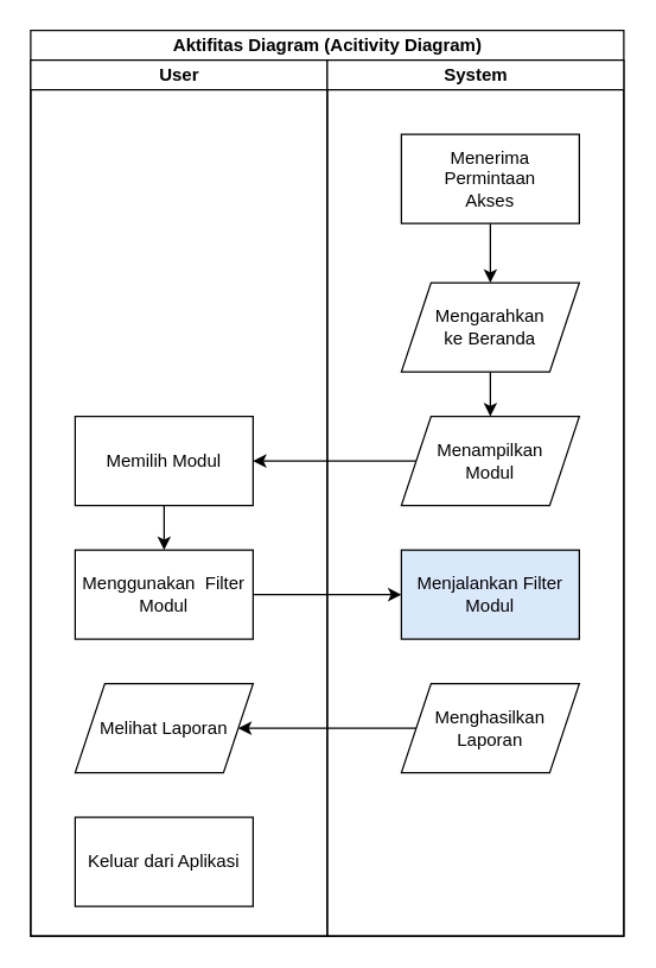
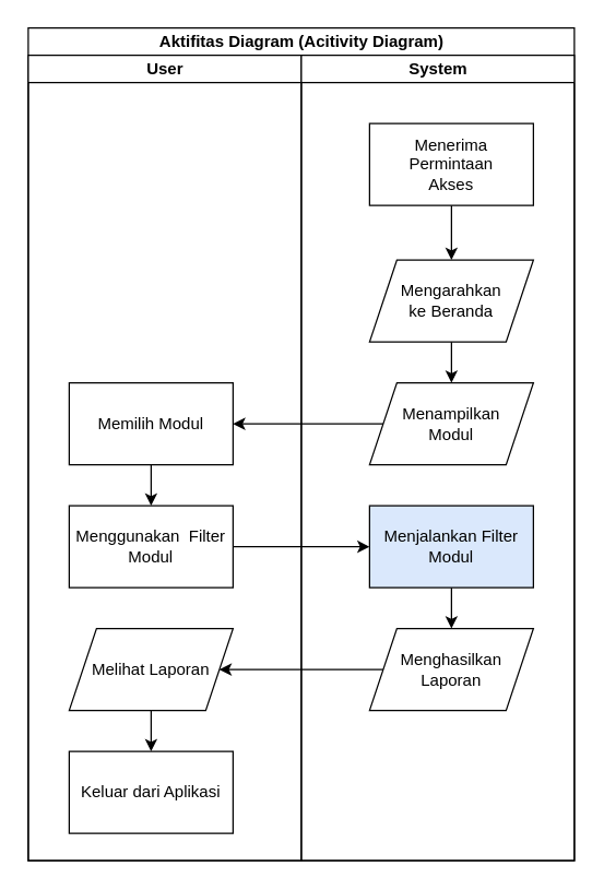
+ <mxCell id="19" style="edgeStyle=orthogonalEdgeStyle;rounded=0;orthogonalLoop=1;jettySize=auto;html=1;" edge="1" parent="1" source="11" target="18"><mxGeometry relative="1" as="geometry"><mxPoint x="330" y="490" as="targetPoint" /></mxGeometry></mxCell>
+ <mxCell id="21" style="edgeStyle=orthogonalEdgeStyle;rounded=0;orthogonalLoop=1;jettySize=auto;html=1;" edge="1" parent="1" source="7" target="20"><mxGeometry relative="1" as="geometry"><mxPoint x="110" y="580" as="targetPoint" /></mxGeometry></mxCell>
